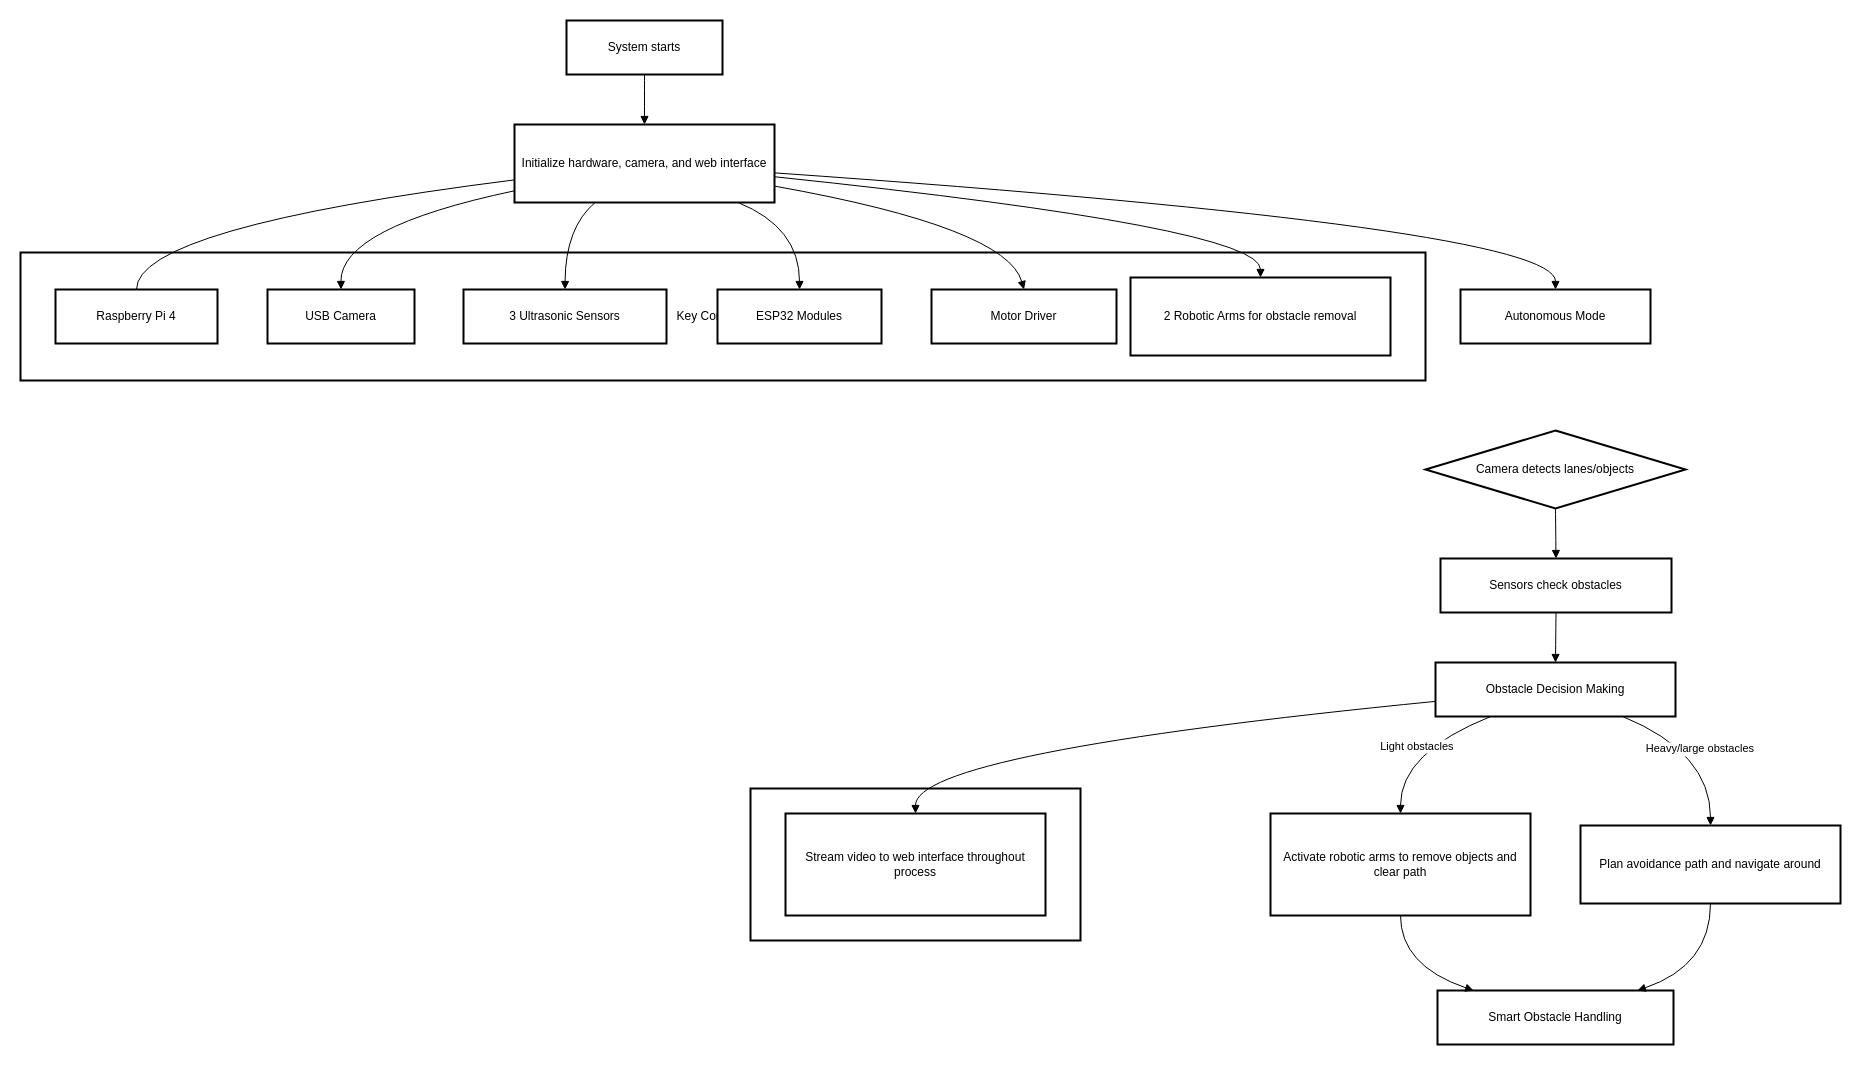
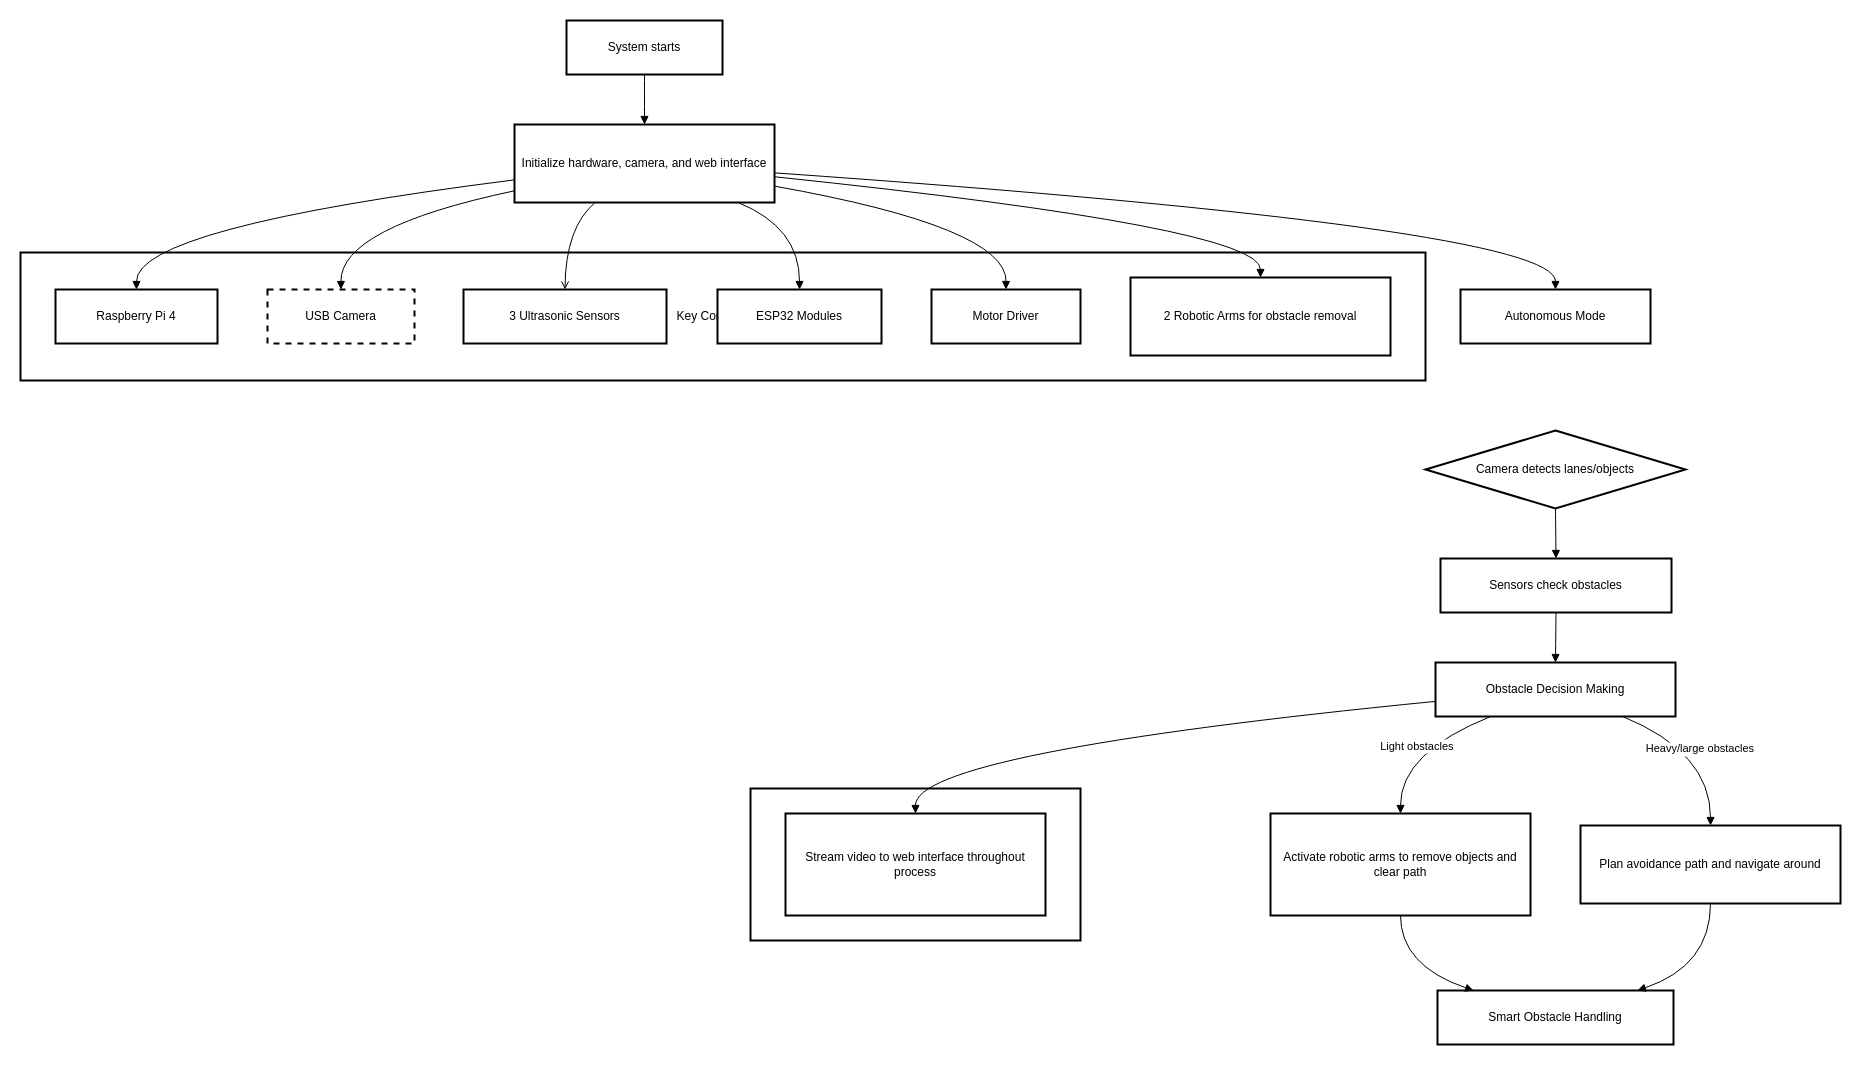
- <mxCell id="27" value="" style="curved=1;startArrow=none;endArrow=none;exitX=0;exitY=0.71;entryX=0.5;entryY=0;" edge="1" parent="1" source="5" target="13"><mxGeometry relative="1" as="geometry"><Array as="points"><mxPoint x="136" y="227" /></Array></mxGeometry></mxCell>
+ <mxCell id="27" value="" style="curved=1;startArrow=none;endArrow=block;exitX=0;exitY=0.71;entryX=0.5;entryY=0;" edge="1" parent="1" source="5" target="13"><mxGeometry relative="1" as="geometry"><Array as="points"><mxPoint x="136" y="227" /></Array></mxGeometry></mxCell>
- <mxCell id="29" value="" style="curved=1;startArrow=none;endArrow=block;exitX=0.31;exitY=1;entryX=0.5;entryY=0;" edge="1" parent="1" source="5" target="15"><mxGeometry relative="1" as="geometry"><Array as="points"><mxPoint x="565" y="227" /></Array></mxGeometry></mxCell>
+ <mxCell id="29" value="" style="curved=1;startArrow=none;endArrow=open;exitX=0.31;exitY=1;entryX=0.5;entryY=0;" edge="1" parent="1" source="5" target="15"><mxGeometry relative="1" as="geometry"><Array as="points"><mxPoint x="565" y="227" /></Array></mxGeometry></mxCell>
- <mxCell id="14" value="USB Camera" style="whiteSpace=wrap;strokeWidth=2;" vertex="1" parent="1"><mxGeometry x="267" y="289" width="147" height="54" as="geometry" /></mxCell>
+ <mxCell id="14" value="USB Camera" style="whiteSpace=wrap;strokeWidth=2;dashed=1;" vertex="1" parent="1"><mxGeometry x="267" y="289" width="147" height="54" as="geometry" /></mxCell>
- <mxCell id="17" value="Motor Driver" style="whiteSpace=wrap;strokeWidth=2;" vertex="1" parent="1"><mxGeometry x="931" y="289" width="185" height="54" as="geometry" /></mxCell>
+ <mxCell id="17" value="Motor Driver" style="whiteSpace=wrap;strokeWidth=2;" vertex="1" parent="1"><mxGeometry x="931" y="289" width="149" height="54" as="geometry" /></mxCell>
